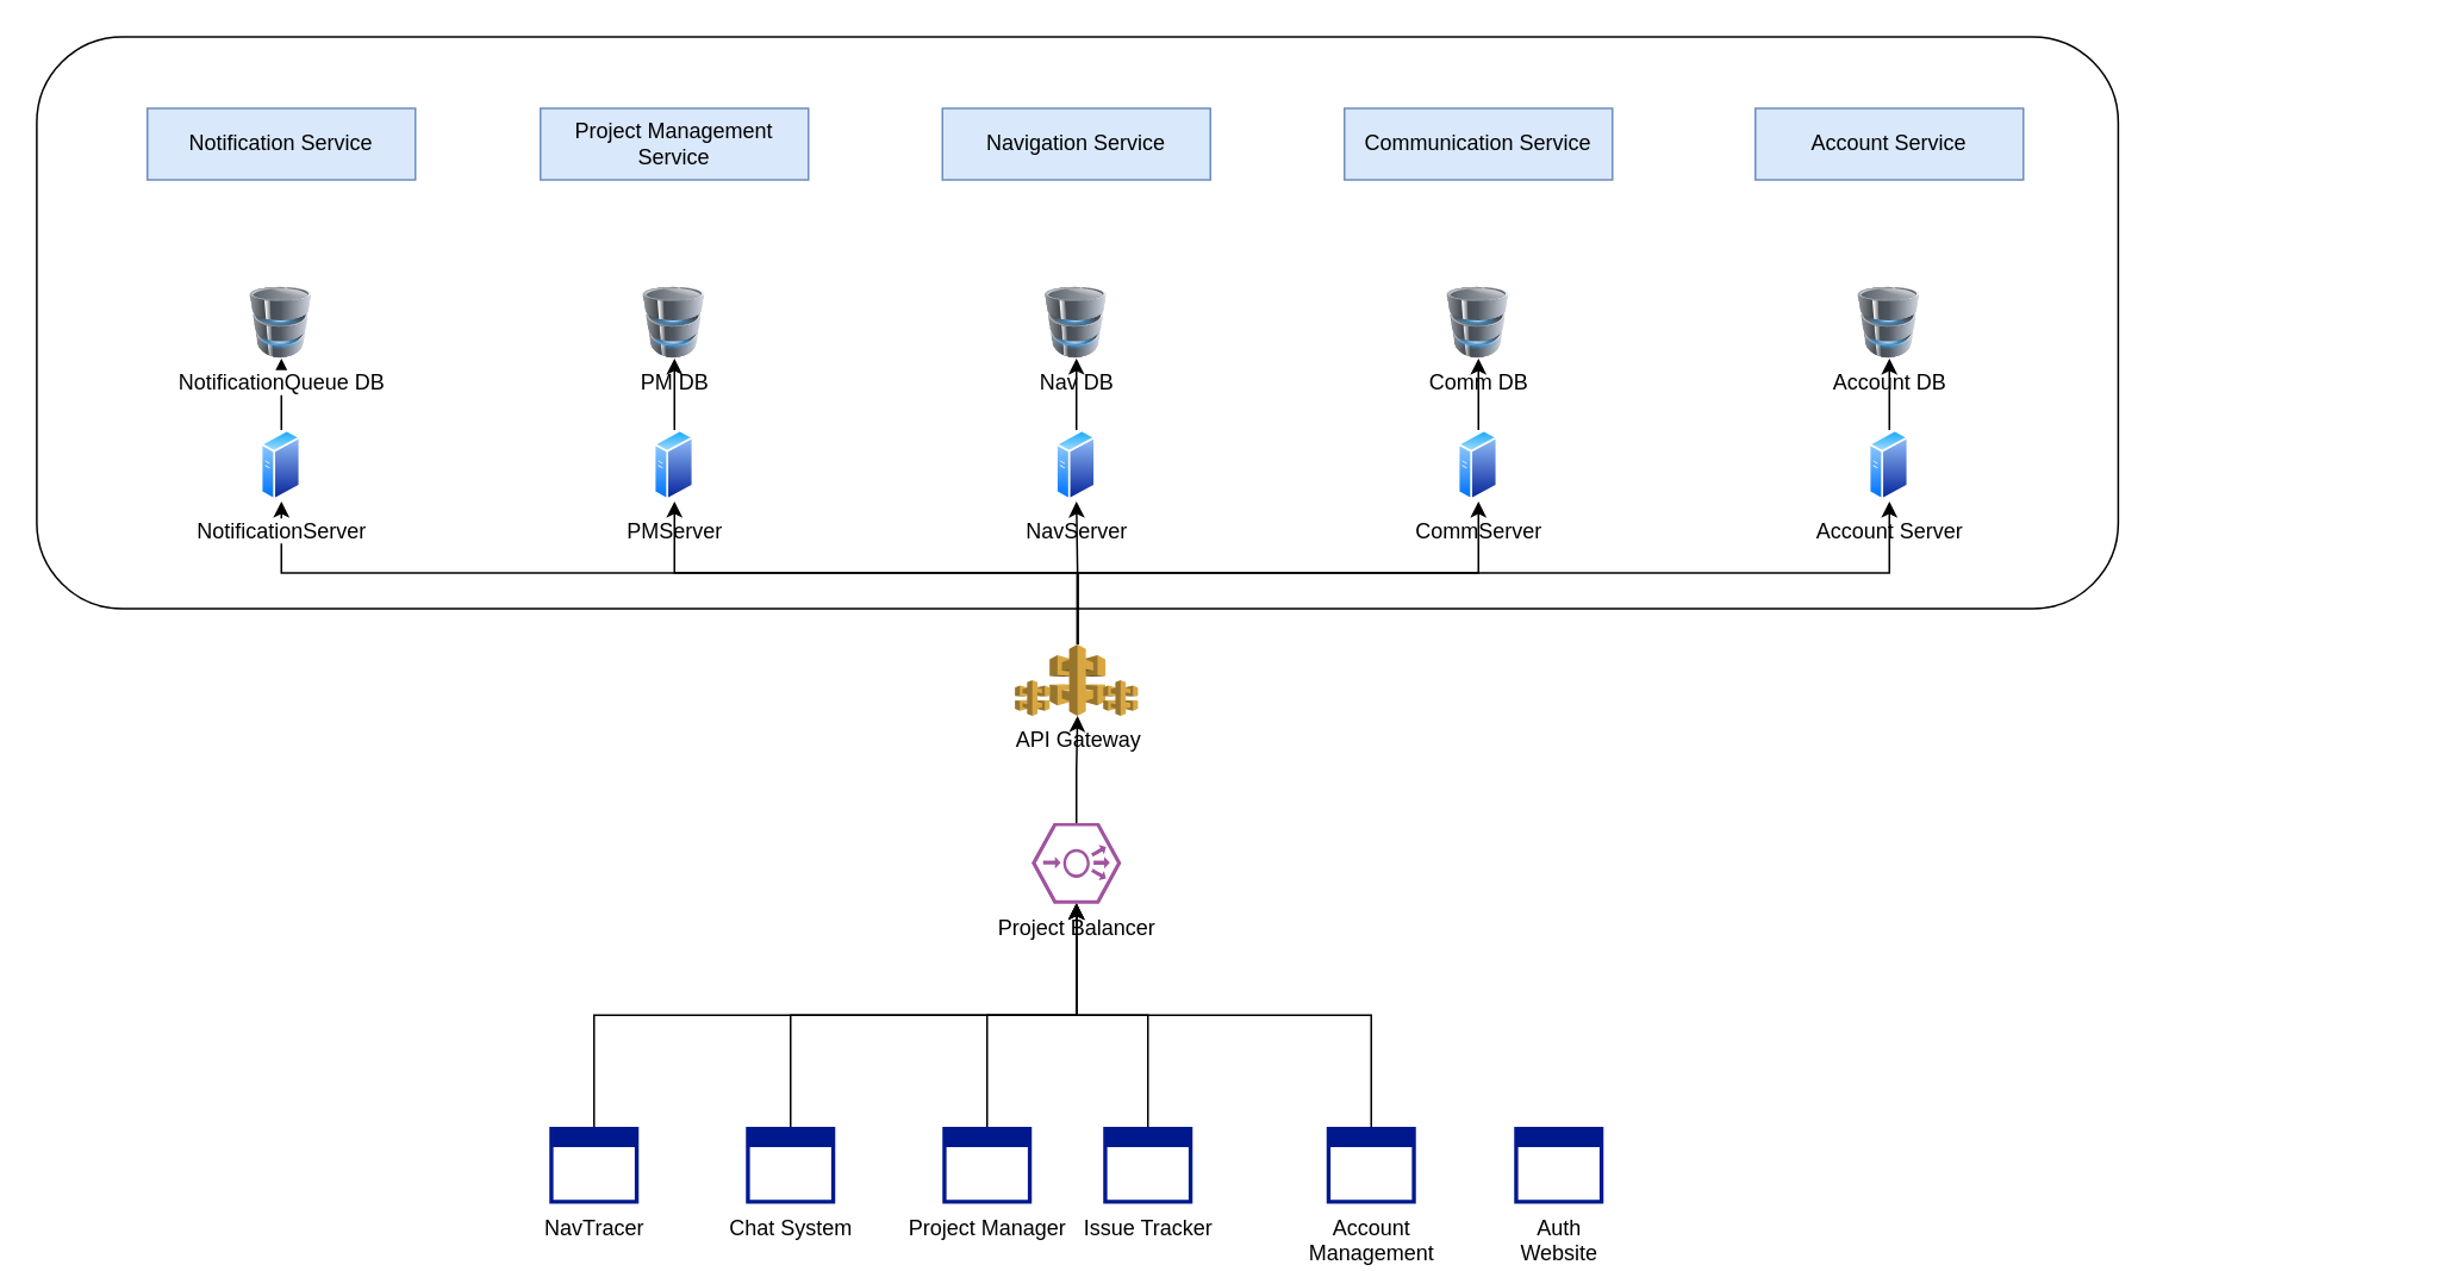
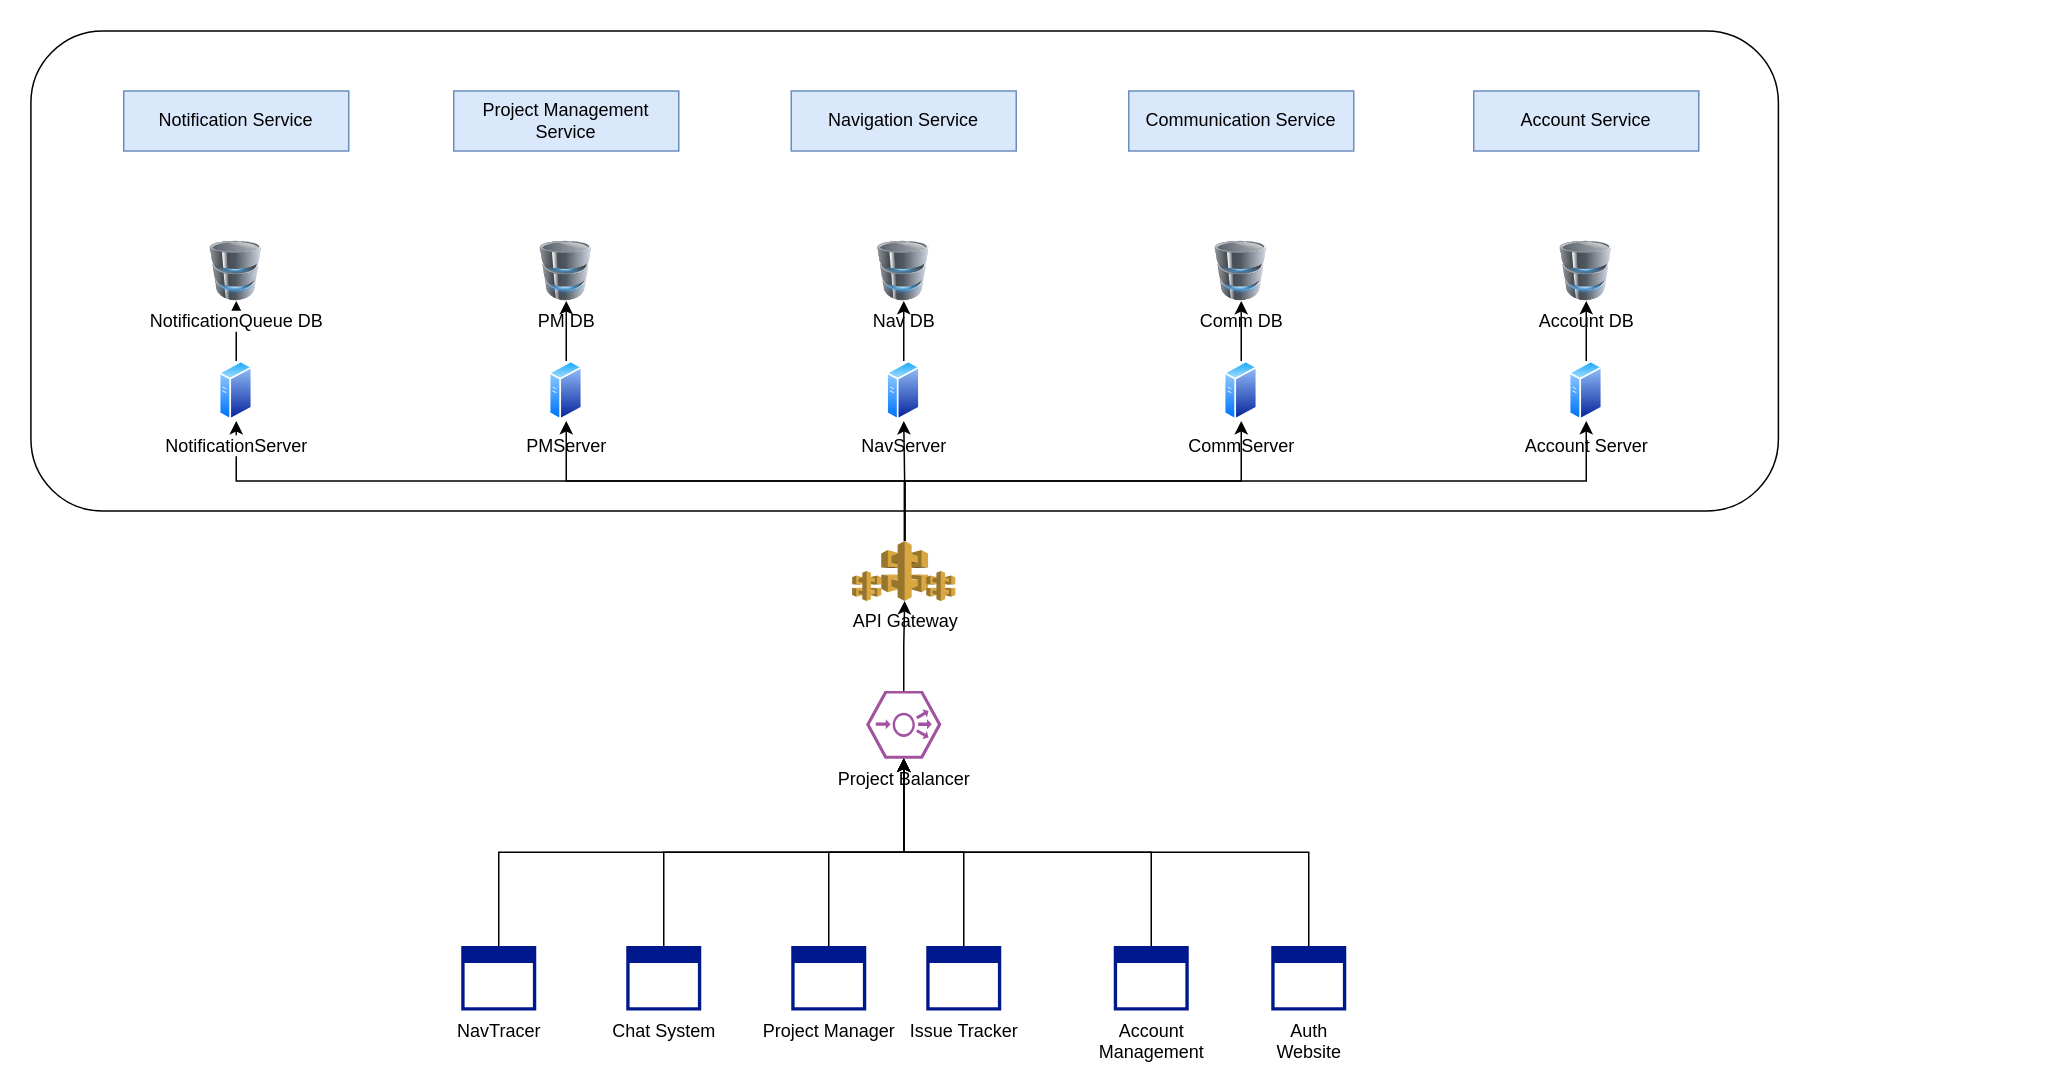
+ <mxCell id="45" style="edgeStyle=orthogonalEdgeStyle;rounded=0;orthogonalLoop=1;jettySize=auto;html=1;exitX=0.5;exitY=0;exitDx=0;exitDy=0;exitPerimeter=0;entryX=0.5;entryY=1;entryDx=0;entryDy=0;entryPerimeter=0;" parent="1" source="46" target="27" edge="1"><mxGeometry relative="1" as="geometry" /></mxCell>
